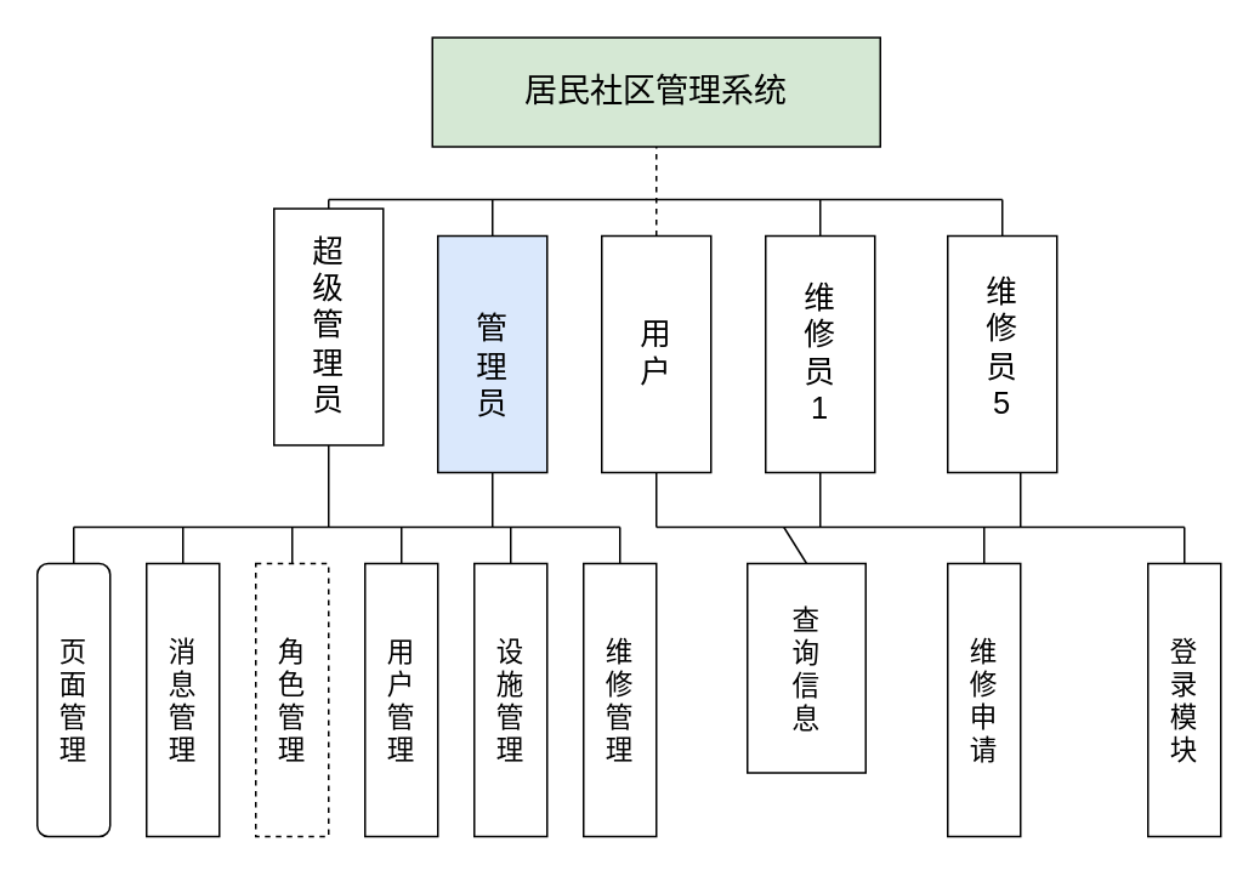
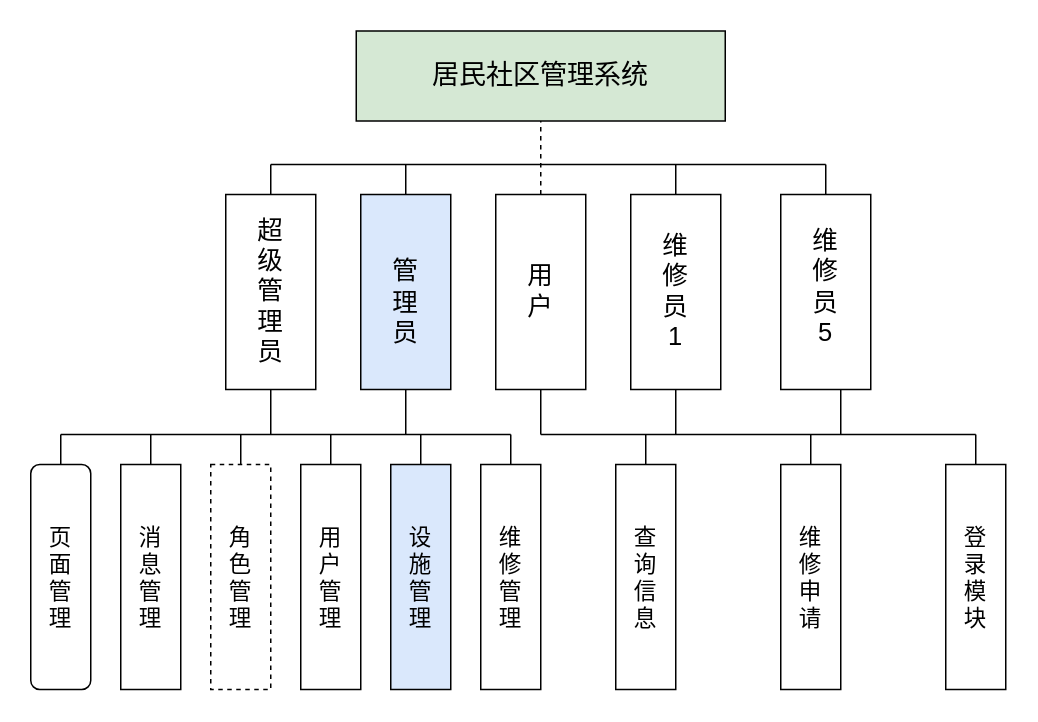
- <mxCell id="3" value="&lt;div style=&quot;&quot;&gt;&lt;span style=&quot;background-color: initial;&quot;&gt;&lt;font style=&quot;font-size: 17px;&quot;&gt;超&lt;/font&gt;&lt;/span&gt;&lt;/div&gt;&lt;div style=&quot;&quot;&gt;&lt;span style=&quot;background-color: initial;&quot;&gt;&lt;font style=&quot;font-size: 17px;&quot;&gt;级&lt;/font&gt;&lt;/span&gt;&lt;/div&gt;&lt;div style=&quot;&quot;&gt;&lt;span style=&quot;background-color: initial;&quot;&gt;&lt;font style=&quot;font-size: 17px;&quot;&gt;管&lt;/font&gt;&lt;/span&gt;&lt;/div&gt;&lt;div style=&quot;&quot;&gt;&lt;span style=&quot;background-color: initial;&quot;&gt;&lt;font style=&quot;font-size: 17px;&quot;&gt;理&lt;/font&gt;&lt;/span&gt;&lt;/div&gt;&lt;div style=&quot;&quot;&gt;&lt;span style=&quot;background-color: initial;&quot;&gt;&lt;font style=&quot;font-size: 17px;&quot;&gt;员&lt;/font&gt;&lt;/span&gt;&lt;/div&gt;" style="rounded=0;whiteSpace=wrap;html=1;align=center;" vertex="1" parent="1"><mxGeometry x="150" y="114" width="60" height="130" as="geometry" /></mxCell>
+ <mxCell id="3" value="&lt;div style=&quot;&quot;&gt;&lt;span style=&quot;background-color: initial;&quot;&gt;&lt;font style=&quot;font-size: 17px;&quot;&gt;超&lt;/font&gt;&lt;/span&gt;&lt;/div&gt;&lt;div style=&quot;&quot;&gt;&lt;span style=&quot;background-color: initial;&quot;&gt;&lt;font style=&quot;font-size: 17px;&quot;&gt;级&lt;/font&gt;&lt;/span&gt;&lt;/div&gt;&lt;div style=&quot;&quot;&gt;&lt;span style=&quot;background-color: initial;&quot;&gt;&lt;font style=&quot;font-size: 17px;&quot;&gt;管&lt;/font&gt;&lt;/span&gt;&lt;/div&gt;&lt;div style=&quot;&quot;&gt;&lt;span style=&quot;background-color: initial;&quot;&gt;&lt;font style=&quot;font-size: 17px;&quot;&gt;理&lt;/font&gt;&lt;/span&gt;&lt;/div&gt;&lt;div style=&quot;&quot;&gt;&lt;span style=&quot;background-color: initial;&quot;&gt;&lt;font style=&quot;font-size: 17px;&quot;&gt;员&lt;/font&gt;&lt;/span&gt;&lt;/div&gt;" style="rounded=0;whiteSpace=wrap;html=1;align=center;" vertex="1" parent="1"><mxGeometry x="150" y="129" width="60" height="130" as="geometry" /></mxCell>
- <mxCell id="15" value="&lt;span style=&quot;font-size: 15px;&quot;&gt;查&lt;br&gt;询&lt;br&gt;信&lt;br&gt;息&lt;/span&gt;" style="rounded=0;whiteSpace=wrap;html=1;" vertex="1" parent="1"><mxGeometry x="410" y="309" width="65" height="115" as="geometry" /></mxCell>
+ <mxCell id="15" value="&lt;span style=&quot;font-size: 15px;&quot;&gt;查&lt;br&gt;询&lt;br&gt;信&lt;br&gt;息&lt;/span&gt;" style="rounded=0;whiteSpace=wrap;html=1;" vertex="1" parent="1"><mxGeometry x="410" y="309" width="40" height="150" as="geometry" /></mxCell>
- <mxCell id="17" value="&lt;span style=&quot;font-size: 15px;&quot;&gt;设&lt;br&gt;施&lt;br&gt;管&lt;br&gt;理&lt;/span&gt;" style="rounded=0;whiteSpace=wrap;html=1;" vertex="1" parent="1"><mxGeometry x="260" y="309" width="40" height="150" as="geometry" /></mxCell>
+ <mxCell id="17" value="&lt;span style=&quot;font-size: 15px;&quot;&gt;设&lt;br&gt;施&lt;br&gt;管&lt;br&gt;理&lt;/span&gt;" style="rounded=0;whiteSpace=wrap;html=1;fillColor=#dae8fc;" vertex="1" parent="1"><mxGeometry x="260" y="309" width="40" height="150" as="geometry" /></mxCell>
